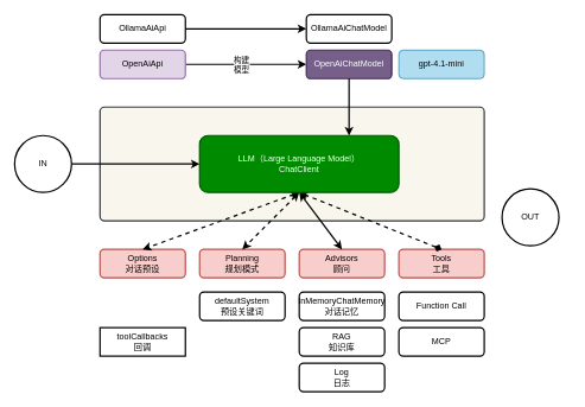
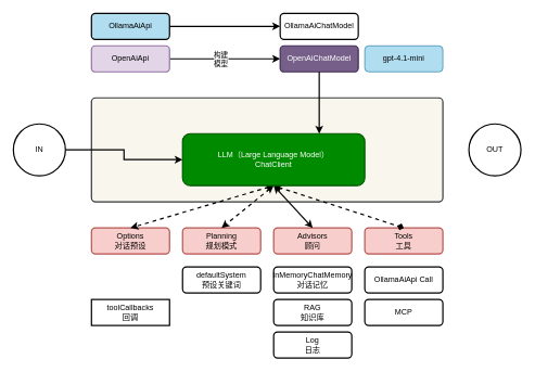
- <mxCell id="26" value="OllamaAiApi" style="rounded=1;whiteSpace=wrap;html=1;strokeWidth=2;" vertex="1" parent="1"><mxGeometry x="140" y="20" width="120" height="40" as="geometry" /></mxCell>
+ <mxCell id="26" value="OllamaAiApi" style="rounded=1;whiteSpace=wrap;html=1;strokeWidth=2;fillColor=#b1ddf0;" vertex="1" parent="1"><mxGeometry x="140" y="20" width="120" height="40" as="geometry" /></mxCell>
- <mxCell id="21" value="LLM（Large Language Model）&lt;div&gt;ChatClient&lt;/div&gt;" style="rounded=1;whiteSpace=wrap;html=1;strokeWidth=2;fillColor=#008a00;strokeColor=#005700;fontColor=#ffffff;" vertex="1" parent="1"><mxGeometry x="280" y="190" width="280" height="80" as="geometry" /></mxCell>
+ <mxCell id="21" value="LLM（Large Language Model）&lt;div&gt;ChatClient&lt;/div&gt;" style="rounded=1;whiteSpace=wrap;html=1;strokeWidth=2;fillColor=#008a00;strokeColor=#005700;fontColor=#ffffff;" vertex="1" parent="1"><mxGeometry x="280" y="205" width="280" height="80" as="geometry" /></mxCell>
- <mxCell id="24" value="OUT" style="ellipse;whiteSpace=wrap;html=1;aspect=fixed;strokeWidth=2;" vertex="1" parent="1"><mxGeometry x="705" y="265" width="80" height="80" as="geometry" /></mxCell>
+ <mxCell id="24" value="OUT" style="ellipse;whiteSpace=wrap;html=1;aspect=fixed;strokeWidth=2;" vertex="1" parent="1"><mxGeometry x="720" y="190" width="80" height="80" as="geometry" /></mxCell>
- <mxCell id="9" value="Function Call" style="rounded=1;whiteSpace=wrap;html=1;strokeWidth=2;" vertex="1" parent="1"><mxGeometry x="560" y="410" width="120" height="40" as="geometry" /></mxCell>
+ <mxCell id="9" value="OllamaAiApi Call" style="rounded=1;whiteSpace=wrap;html=1;strokeWidth=2;" vertex="1" parent="1"><mxGeometry x="560" y="410" width="120" height="40" as="geometry" /></mxCell>
